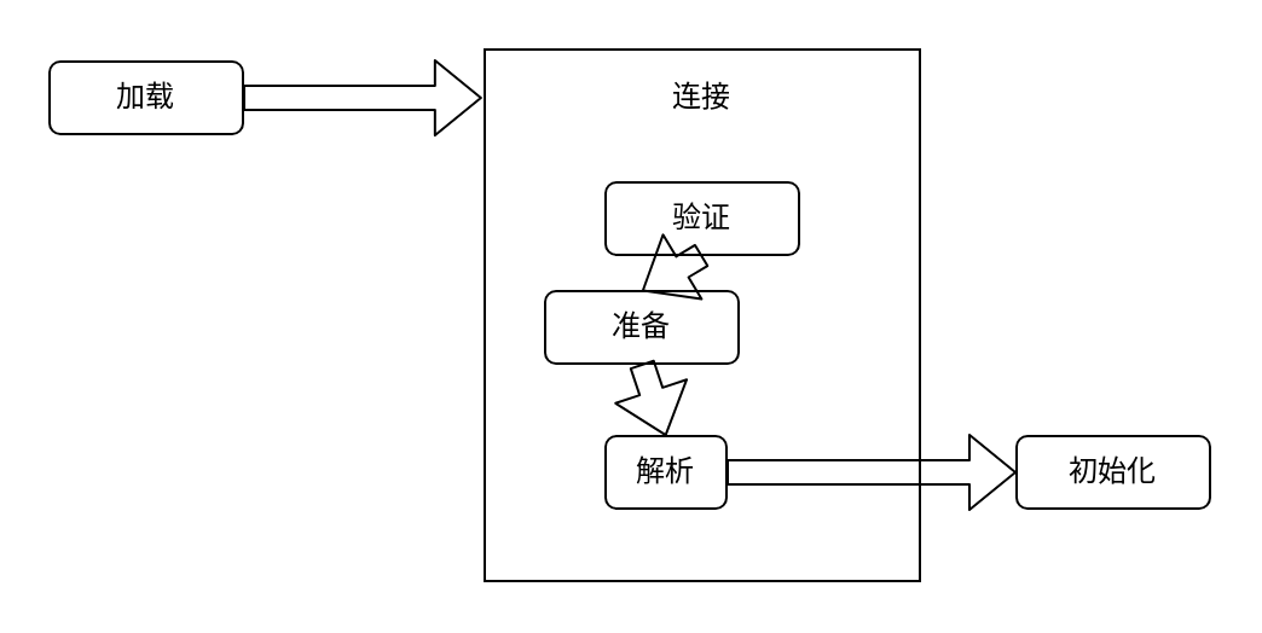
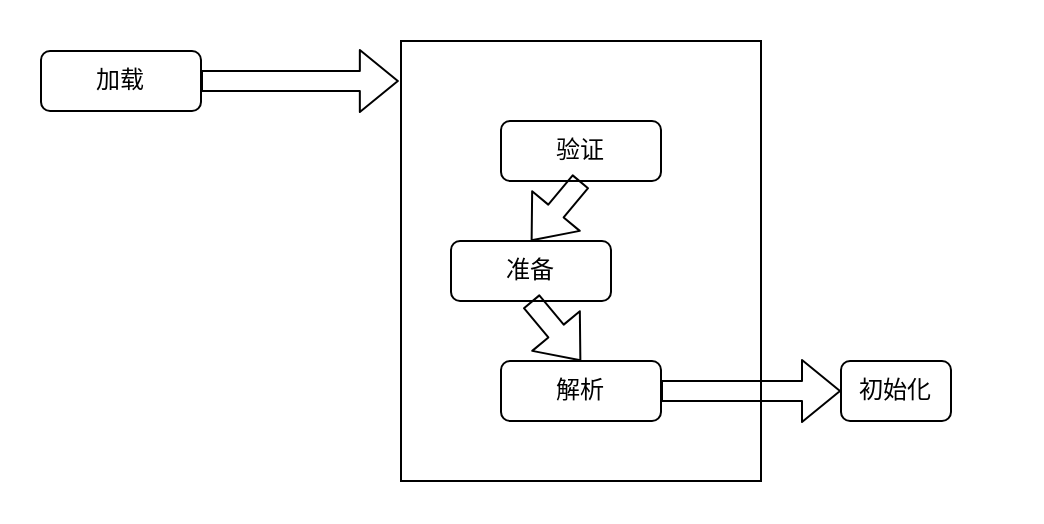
- <mxCell id="3" value="连接" style="text;html=1;strokeColor=none;fillColor=none;align=center;verticalAlign=middle;whiteSpace=wrap;rounded=0;" vertex="1" parent="1"><mxGeometry x="270" y="30" width="40" height="20" as="geometry" /></mxCell>
- <mxCell id="4" value="验证" style="rounded=1;whiteSpace=wrap;html=1;" vertex="1" parent="1"><mxGeometry x="250" y="75" width="80" height="30" as="geometry" /></mxCell>
+ <mxCell id="4" value="验证" style="rounded=1;whiteSpace=wrap;html=1;" vertex="1" parent="1"><mxGeometry x="250" y="60" width="80" height="30" as="geometry" /></mxCell>
- <mxCell id="5" value="解析" style="rounded=1;whiteSpace=wrap;html=1;" vertex="1" parent="1"><mxGeometry x="250" y="180" width="50" height="30" as="geometry" /></mxCell>
+ <mxCell id="5" value="解析" style="rounded=1;whiteSpace=wrap;html=1;" vertex="1" parent="1"><mxGeometry x="250" y="180" width="80" height="30" as="geometry" /></mxCell>
- <mxCell id="7" value="初始化" style="rounded=1;whiteSpace=wrap;html=1;" vertex="1" parent="1"><mxGeometry x="420" y="180" width="80" height="30" as="geometry" /></mxCell>
+ <mxCell id="7" value="初始化" style="rounded=1;whiteSpace=wrap;html=1;" vertex="1" parent="1"><mxGeometry x="420" y="180" width="55" height="30" as="geometry" /></mxCell>
